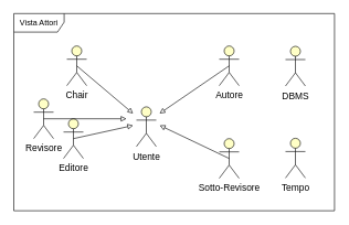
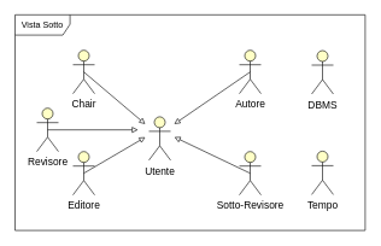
- <mxCell id="12" value="Vista Attori" style="shape=umlFrame;whiteSpace=wrap;html=1;pointerEvents=0;strokeColor=light-dark(#000000,#000000);width=76;height=28;" parent="1" vertex="1"><mxGeometry x="20" y="20" width="484" height="298" as="geometry" /></mxCell>
+ <mxCell id="12" value="Vista Sotto" style="shape=umlFrame;whiteSpace=wrap;html=1;pointerEvents=0;strokeColor=light-dark(#000000,#000000);width=76;height=28;" parent="1" vertex="1"><mxGeometry x="20" y="20" width="484" height="298" as="geometry" /></mxCell>
- <mxCell id="13" value="&lt;font face=&quot;Helvetica&quot; style=&quot;color: light-dark(rgb(0, 0, 0), rgb(0, 0, 0)); font-size: 14px;&quot;&gt;Editore&lt;/font&gt;" style="shape=umlActor;verticalLabelPosition=bottom;verticalAlign=top;html=1;outlineConnect=0;strokeColor=light-dark(#000000,#000000);fillColor=light-dark(#FFFFC6,#FDF89C);" parent="1" vertex="1"><mxGeometry x="95" y="179" width="30" height="60" as="geometry" /></mxCell>
+ <mxCell id="13" value="&lt;font face=&quot;Helvetica&quot; style=&quot;color: light-dark(rgb(0, 0, 0), rgb(0, 0, 0)); font-size: 14px;&quot;&gt;Editore&lt;/font&gt;" style="shape=umlActor;verticalLabelPosition=bottom;verticalAlign=top;html=1;outlineConnect=0;strokeColor=light-dark(#000000,#000000);fillColor=light-dark(#FFFFC6,#FDF89C);" parent="1" vertex="1"><mxGeometry x="100" y="209" width="30" height="60" as="geometry" /></mxCell>
